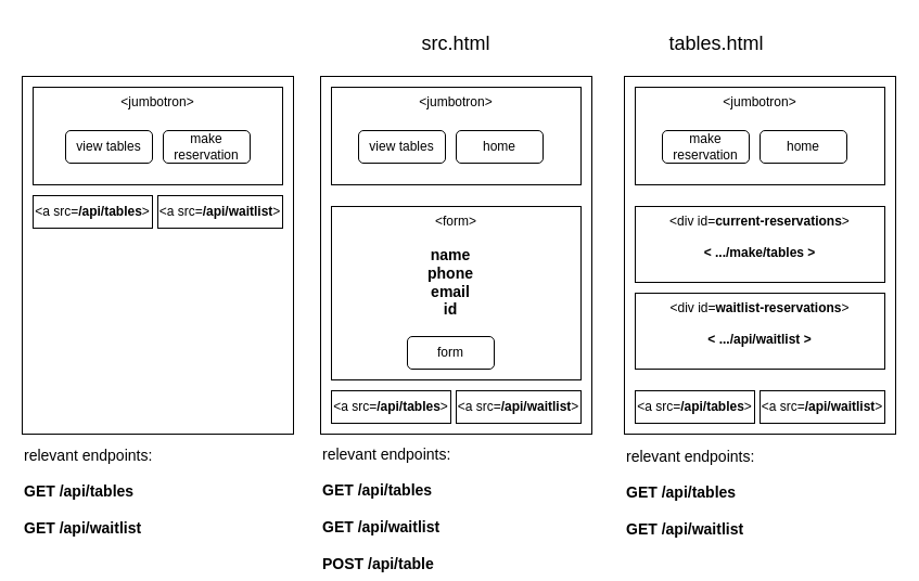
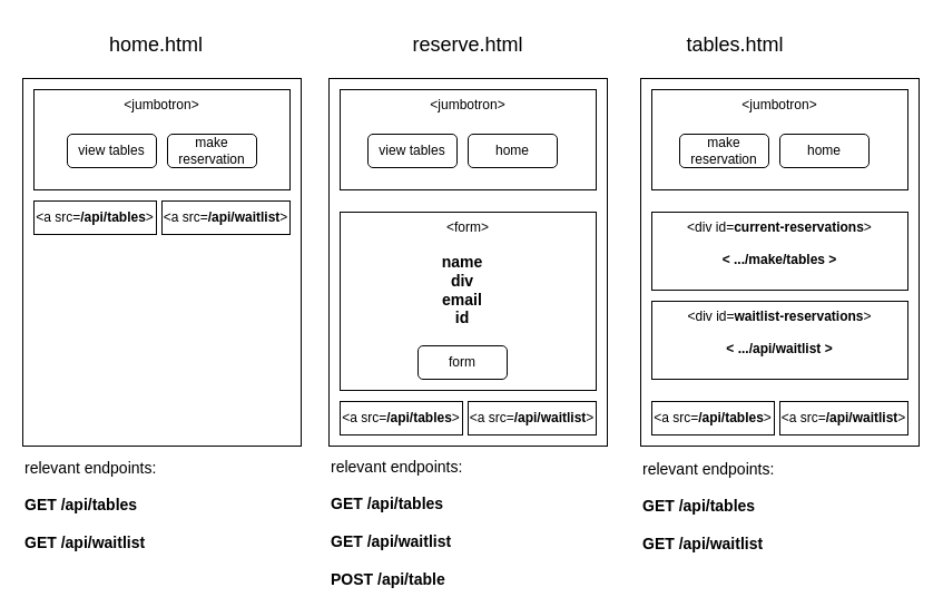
+ <mxCell id="3" value="&lt;font style=&quot;font-size: 18px&quot;&gt;home.html&lt;/font&gt;" style="text;html=1;strokeColor=none;fillColor=none;align=center;verticalAlign=middle;whiteSpace=wrap;rounded=0;" vertex="1" parent="1"><mxGeometry x="100" y="20" width="80" height="40" as="geometry" /></mxCell>
- <mxCell id="4" value="&lt;font style=&quot;font-size: 18px&quot;&gt;src.html&lt;/font&gt;" style="text;html=1;strokeColor=none;fillColor=none;align=center;verticalAlign=middle;whiteSpace=wrap;rounded=0;" vertex="1" parent="1"><mxGeometry x="380" y="20" width="80" height="40" as="geometry" /></mxCell>
+ <mxCell id="4" value="&lt;font style=&quot;font-size: 18px&quot;&gt;reserve.html&lt;/font&gt;" style="text;html=1;strokeColor=none;fillColor=none;align=center;verticalAlign=middle;whiteSpace=wrap;rounded=0;" vertex="1" parent="1"><mxGeometry x="380" y="20" width="80" height="40" as="geometry" /></mxCell>
- <mxCell id="16" value="&lt;font style=&quot;font-size: 14px&quot;&gt;&lt;b&gt;name&lt;br&gt;phone&lt;br&gt;email&lt;br&gt;id&lt;/b&gt;&lt;/font&gt;" style="text;html=1;strokeColor=none;fillColor=none;align=center;verticalAlign=top;whiteSpace=wrap;rounded=0;" vertex="1" parent="1"><mxGeometry x="345" y="220" width="140" height="70" as="geometry" /></mxCell>
+ <mxCell id="16" value="&lt;font style=&quot;font-size: 14px&quot;&gt;&lt;b&gt;name&lt;br&gt;div&lt;br&gt;email&lt;br&gt;id&lt;/b&gt;&lt;/font&gt;" style="text;html=1;strokeColor=none;fillColor=none;align=center;verticalAlign=top;whiteSpace=wrap;rounded=0;" vertex="1" parent="1"><mxGeometry x="345" y="220" width="140" height="70" as="geometry" /></mxCell>
